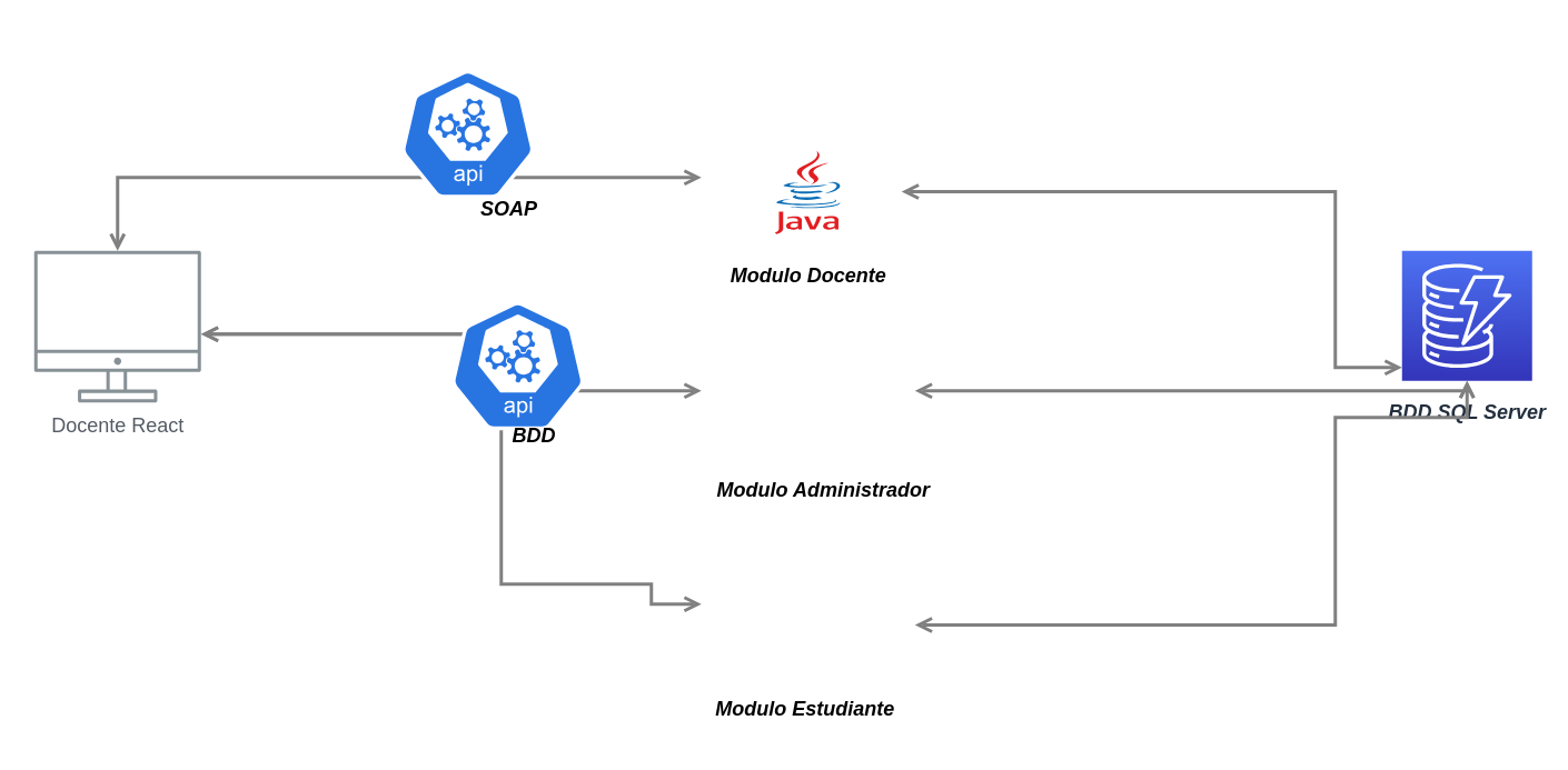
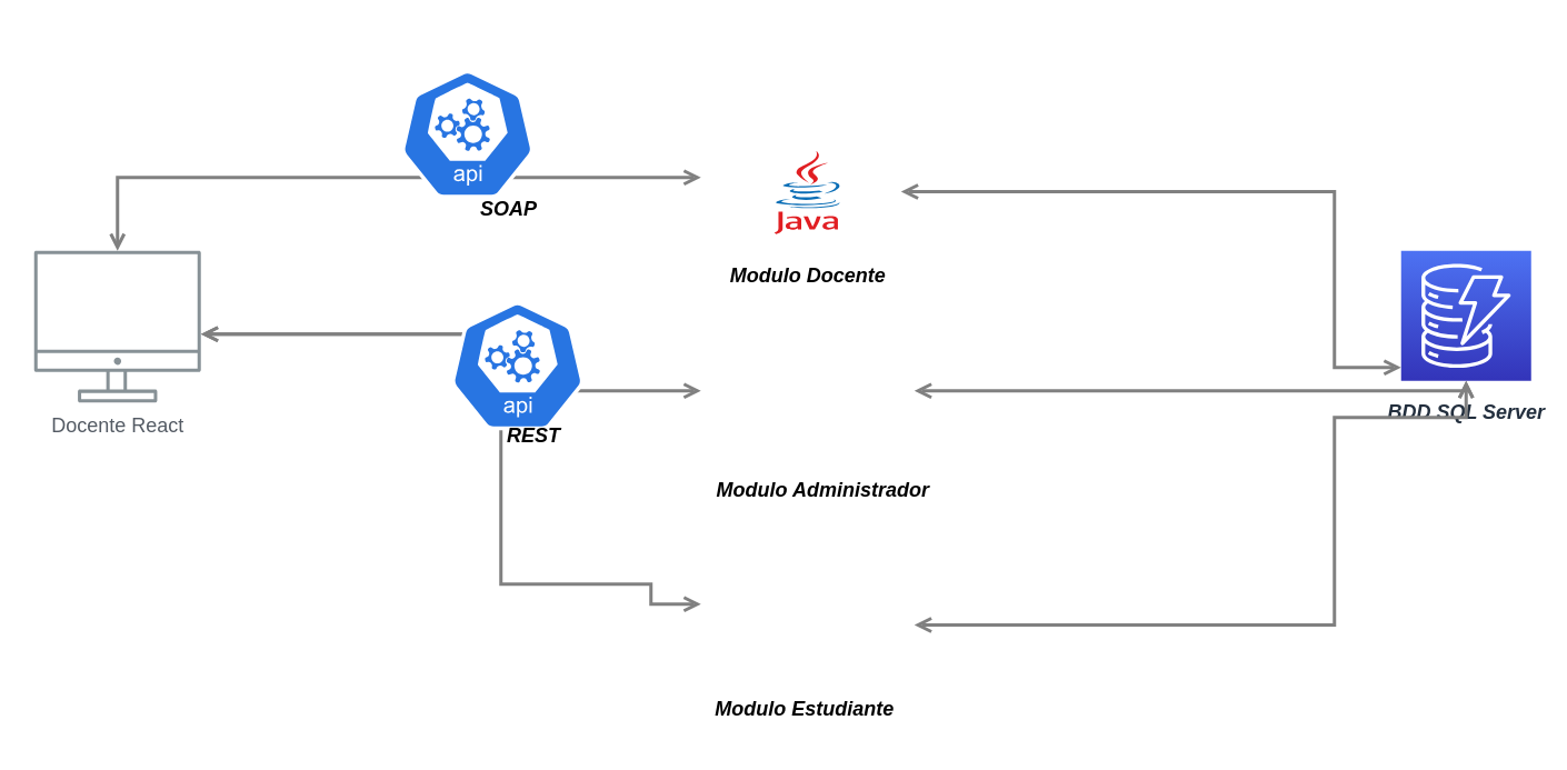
- <mxCell id="23" value="&lt;b&gt;&lt;i&gt;BDD&lt;/i&gt;&lt;/b&gt;" style="text;html=1;strokeColor=none;fillColor=none;align=center;verticalAlign=middle;whiteSpace=wrap;rounded=0;" vertex="1" parent="1"><mxGeometry x="290" y="241" width="60" height="40" as="geometry" /></mxCell>
+ <mxCell id="23" value="&lt;b&gt;&lt;i&gt;REST&lt;/i&gt;&lt;/b&gt;" style="text;html=1;strokeColor=none;fillColor=none;align=center;verticalAlign=middle;whiteSpace=wrap;rounded=0;" vertex="1" parent="1"><mxGeometry x="290" y="241" width="60" height="40" as="geometry" /></mxCell>
